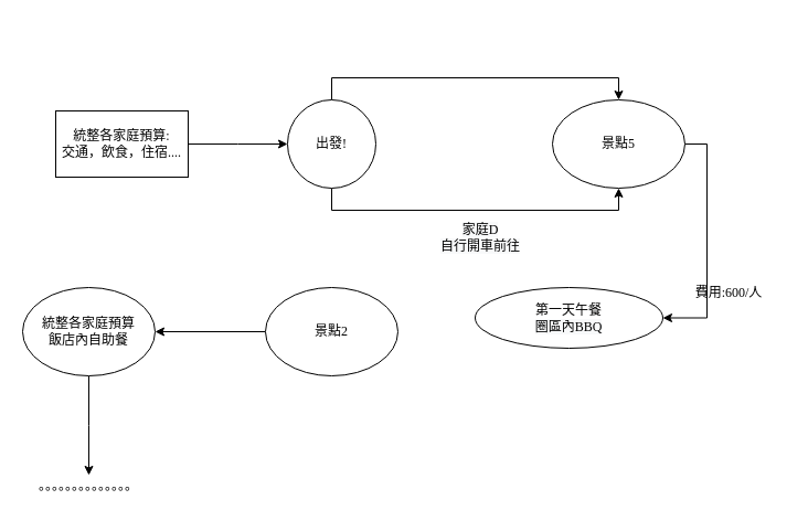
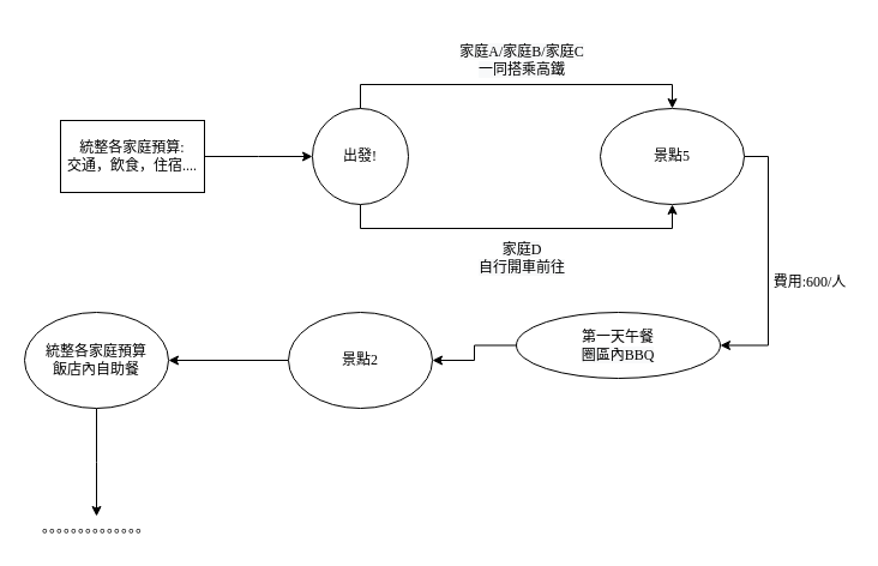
+ <mxCell id="9" value="&#10;&#10;&lt;span style=&quot;color: rgb(0, 0, 0); font-family: &amp;quot;times new roman&amp;quot;; font-size: 12px; font-style: normal; font-weight: 400; letter-spacing: normal; text-align: center; text-indent: 0px; text-transform: none; word-spacing: 0px; background-color: rgb(248, 249, 250); display: inline; float: none;&quot;&gt;家庭A/家庭B/家庭C&lt;/span&gt;&lt;br style=&quot;color: rgb(0, 0, 0); font-family: &amp;quot;times new roman&amp;quot;; font-size: 12px; font-style: normal; font-weight: 400; letter-spacing: normal; text-align: center; text-indent: 0px; text-transform: none; word-spacing: 0px; background-color: rgb(248, 249, 250);&quot;&gt;&lt;span style=&quot;color: rgb(0, 0, 0); font-family: &amp;quot;times new roman&amp;quot;; font-size: 12px; font-style: normal; font-weight: 400; letter-spacing: normal; text-align: center; text-indent: 0px; text-transform: none; word-spacing: 0px; background-color: rgb(248, 249, 250); display: inline; float: none;&quot;&gt;一同搭乘高鐵&lt;/span&gt;&#10;&#10;" style="text;html=1;strokeColor=none;fillColor=none;align=center;verticalAlign=middle;whiteSpace=wrap;rounded=0;fontFamily=Times New Roman;" vertex="1" parent="1"><mxGeometry x="380" y="20" width="110" height="60" as="geometry" /></mxCell>
- <mxCell id="13" value="費用:600/人" style="text;html=1;strokeColor=none;fillColor=none;align=center;verticalAlign=middle;whiteSpace=wrap;rounded=0;fontFamily=Times New Roman;" vertex="1" parent="1"><mxGeometry x="625" y="250" width="70" height="30" as="geometry" /></mxCell>
+ <mxCell id="13" value="費用:600/人" style="text;html=1;strokeColor=none;fillColor=none;align=center;verticalAlign=middle;whiteSpace=wrap;rounded=0;fontFamily=Times New Roman;" vertex="1" parent="1"><mxGeometry x="640" y="220" width="70" height="30" as="geometry" /></mxCell>
+ <mxCell id="10" style="edgeStyle=orthogonalEdgeStyle;rounded=0;orthogonalLoop=1;jettySize=auto;html=1;entryX=1;entryY=0.5;entryDx=0;entryDy=0;fontFamily=Times New Roman;" edge="1" parent="1" source="11" target="15"><mxGeometry relative="1" as="geometry" /></mxCell>
